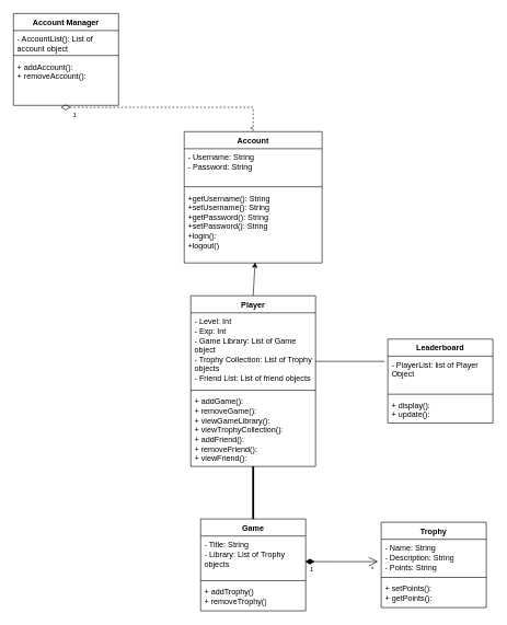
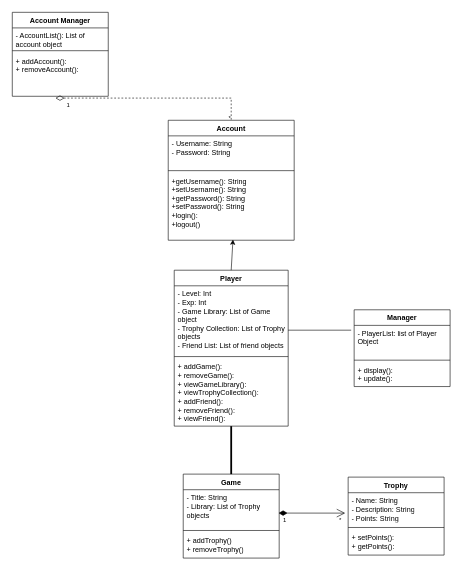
- <mxCell id="18" value="Leaderboard" style="swimlane;fontStyle=1;align=center;verticalAlign=top;childLayout=stackLayout;horizontal=1;startSize=26;horizontalStack=0;resizeParent=1;resizeParentMax=0;resizeLast=0;collapsible=1;marginBottom=0;whiteSpace=wrap;html=1;" vertex="1" parent="1"><mxGeometry x="590" y="516" width="160" height="128" as="geometry" /></mxCell>
+ <mxCell id="18" value="Manager" style="swimlane;fontStyle=1;align=center;verticalAlign=top;childLayout=stackLayout;horizontal=1;startSize=26;horizontalStack=0;resizeParent=1;resizeParentMax=0;resizeLast=0;collapsible=1;marginBottom=0;whiteSpace=wrap;html=1;" vertex="1" parent="1"><mxGeometry x="590" y="516" width="160" height="128" as="geometry" /></mxCell>
